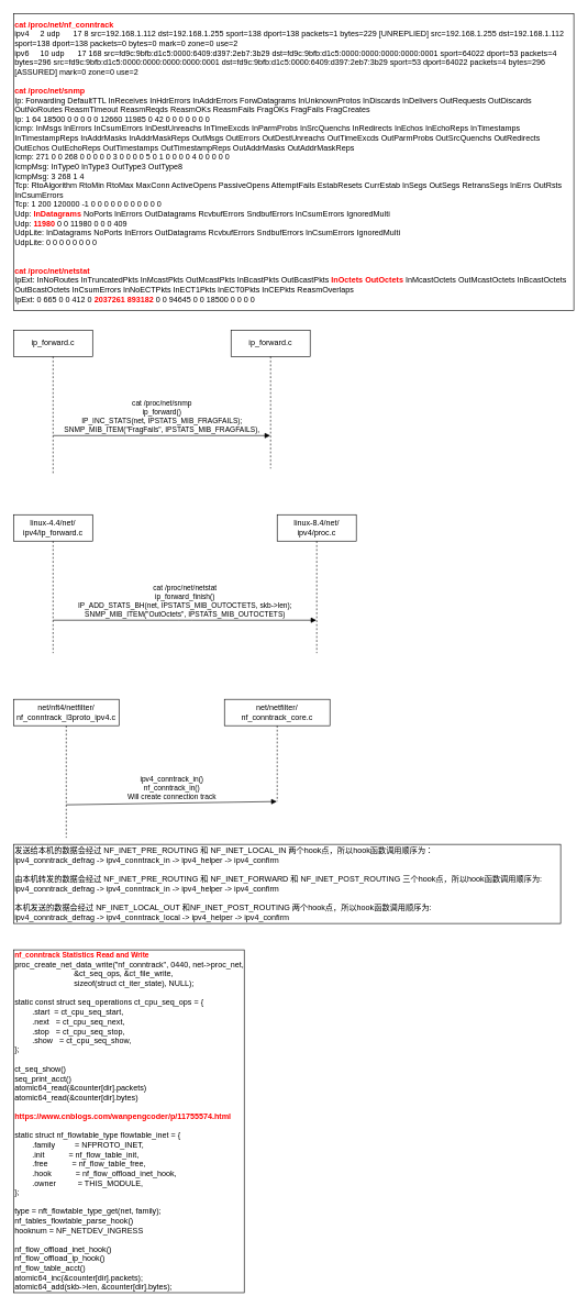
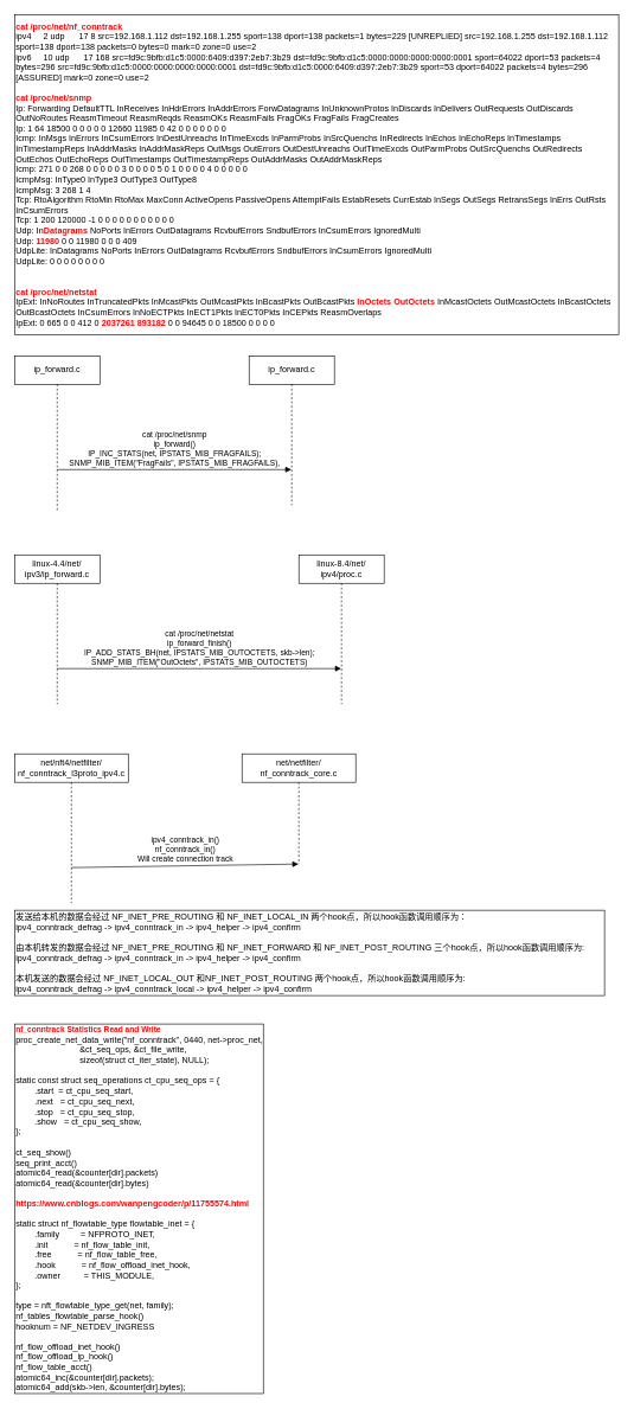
- <mxCell id="6" value="linux-4.4/net/&lt;br&gt;ipv4/ip_forward.c" style="shape=umlLifeline;perimeter=lifelinePerimeter;whiteSpace=wrap;html=1;container=1;collapsible=0;recursiveResize=0;outlineConnect=0;align=center;" vertex="1" parent="1"><mxGeometry y="780" width="120" height="210" as="geometry" x="20" /></mxCell>
+ <mxCell id="6" value="linux-4.4/net/&lt;br&gt;ipv3/ip_forward.c" style="shape=umlLifeline;perimeter=lifelinePerimeter;whiteSpace=wrap;html=1;container=1;collapsible=0;recursiveResize=0;outlineConnect=0;align=center;" vertex="1" parent="1"><mxGeometry y="780" width="120" height="210" as="geometry" x="20" /></mxCell>
